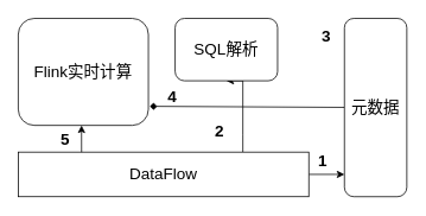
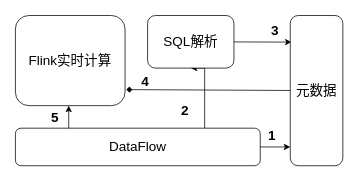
+ <mxCell id="6" style="edgeStyle=none;rounded=0;orthogonalLoop=1;jettySize=auto;html=1;entryX=0.024;entryY=0.177;entryDx=0;entryDy=0;entryPerimeter=0;" edge="1" parent="1" source="7" target="9"><mxGeometry relative="1" as="geometry" /></mxCell>
- <mxCell id="5" value="&lt;font style=&quot;font-size: 18px&quot;&gt;DataFlow&lt;/font&gt;" style="whiteSpace=wrap;html=1;rounded=0;" vertex="1" parent="1"><mxGeometry x="20" y="170" width="326" height="50" as="geometry" /></mxCell>
+ <mxCell id="5" value="&lt;font style=&quot;font-size: 18px&quot;&gt;DataFlow&lt;/font&gt;" style="rounded=1;whiteSpace=wrap;html=1;" vertex="1" parent="1"><mxGeometry x="20" y="170" width="326" height="50" as="geometry" /></mxCell>
